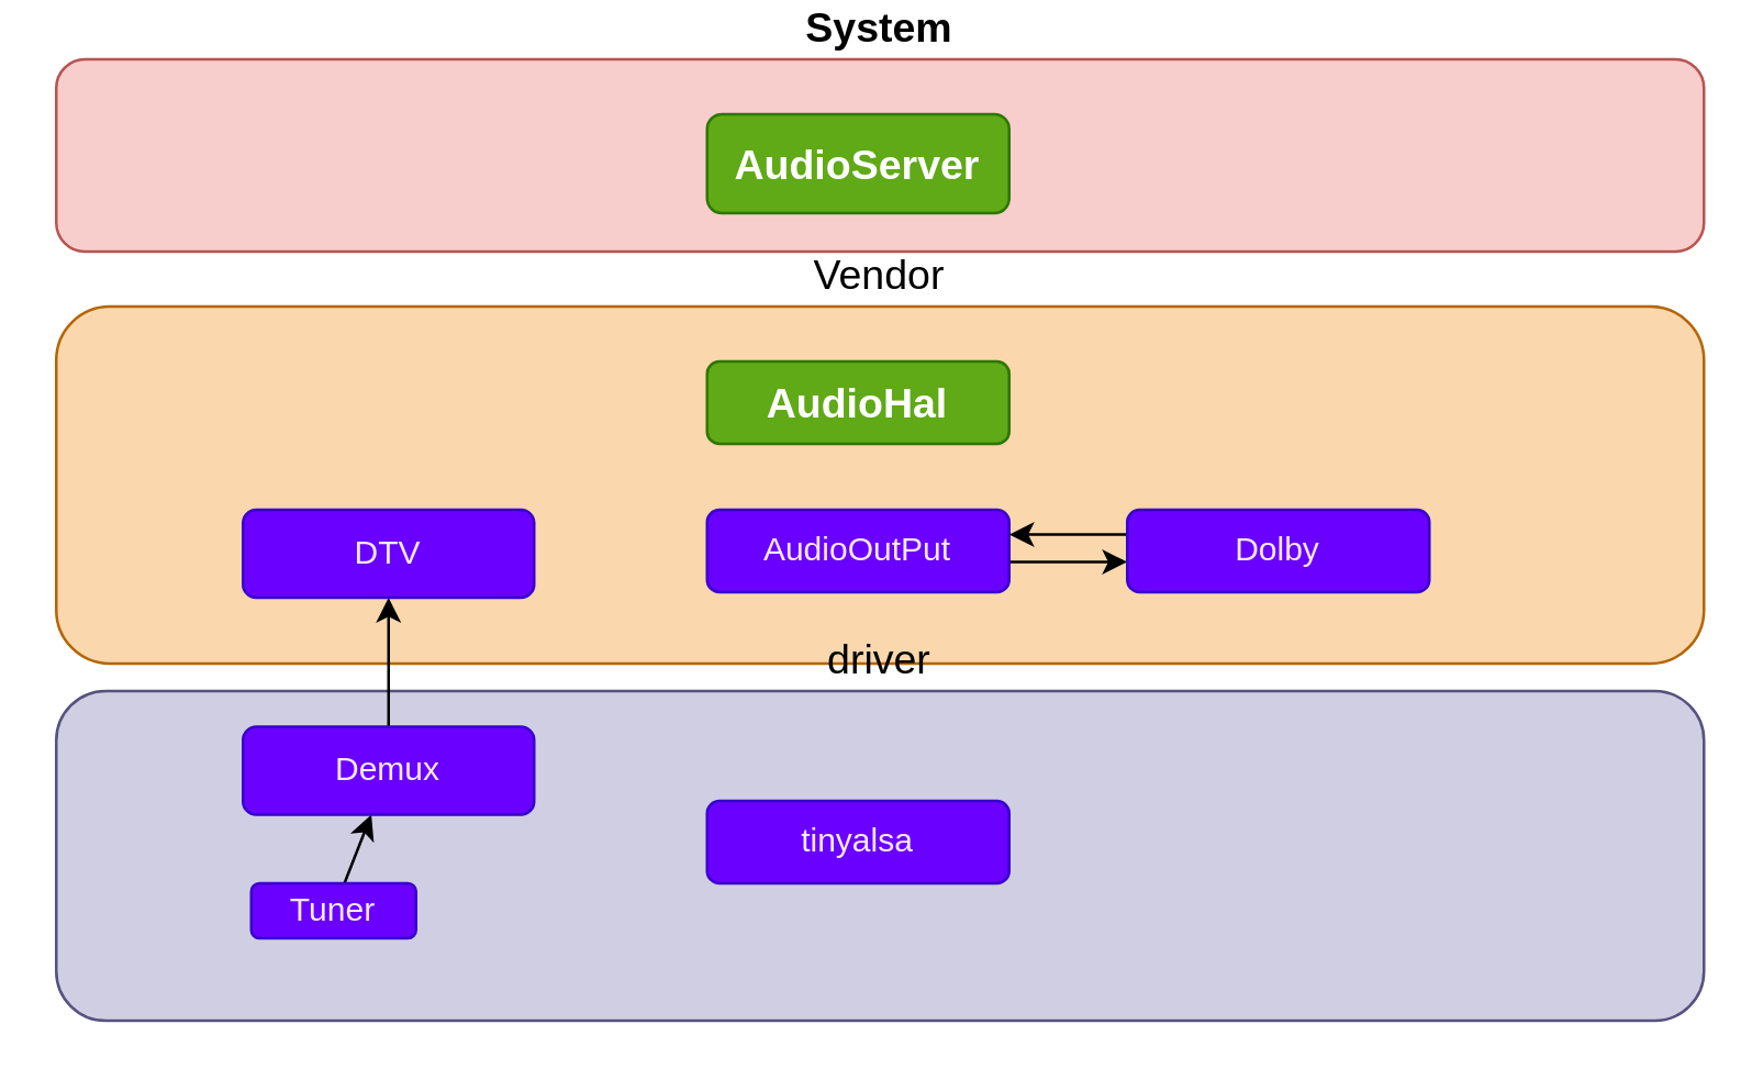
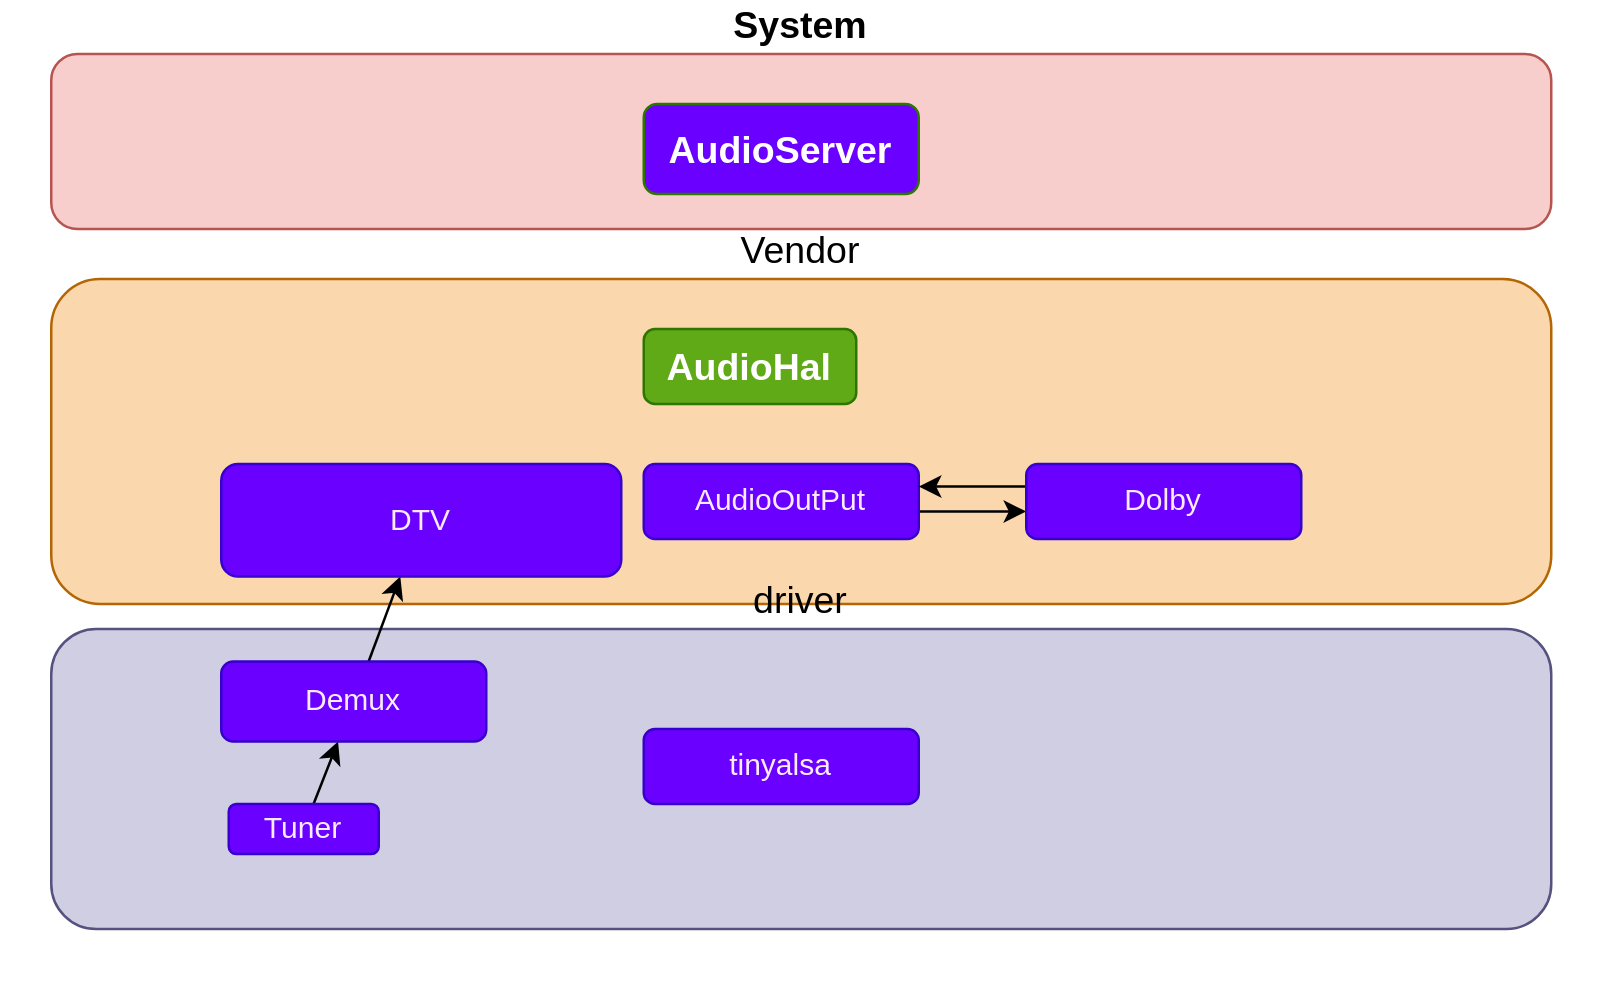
- <mxCell id="4" value="&lt;b&gt;&lt;font style=&quot;font-size: 15px;&quot;&gt;AudioServer&lt;/font&gt;&lt;/b&gt;" style="rounded=1;whiteSpace=wrap;html=1;strokeWidth=1;fillColor=#60A917;strokeColor=#2D7600;labelPosition=center;verticalLabelPosition=middle;align=center;verticalAlign=middle;movable=1;resizable=1;rotatable=1;deletable=1;editable=1;locked=0;connectable=1;fontColor=#ffffff;" parent="1" vertex="1"><mxGeometry x="257" y="40" width="110" height="36" as="geometry" /></mxCell>
+ <mxCell id="4" value="&lt;b&gt;&lt;font style=&quot;font-size: 15px;&quot;&gt;AudioServer&lt;/font&gt;&lt;/b&gt;" style="rounded=1;whiteSpace=wrap;html=1;strokeWidth=1;fillColor=#6a00ff;strokeColor=#2D7600;labelPosition=center;verticalLabelPosition=middle;align=center;verticalAlign=middle;movable=1;resizable=1;rotatable=1;deletable=1;editable=1;locked=0;connectable=1;fontColor=#ffffff;" parent="1" vertex="1"><mxGeometry x="257" y="40" width="110" height="36" as="geometry" /></mxCell>
- <mxCell id="6" value="&lt;span style=&quot;font-size: 15px;&quot;&gt;&lt;b&gt;AudioHal&lt;/b&gt;&lt;/span&gt;" style="rounded=1;whiteSpace=wrap;html=1;strokeWidth=1;fillColor=#60A917;strokeColor=#2D7600;labelPosition=center;verticalLabelPosition=middle;align=center;verticalAlign=middle;movable=1;resizable=1;rotatable=1;deletable=1;editable=1;locked=0;connectable=1;fontColor=#ffffff;" parent="1" vertex="1"><mxGeometry x="257" y="130" width="110" height="30" as="geometry" /></mxCell>
+ <mxCell id="6" value="&lt;span style=&quot;font-size: 15px;&quot;&gt;&lt;b&gt;AudioHal&lt;/b&gt;&lt;/span&gt;" style="rounded=1;whiteSpace=wrap;html=1;strokeWidth=1;fillColor=#60A917;strokeColor=#2D7600;labelPosition=center;verticalLabelPosition=middle;align=center;verticalAlign=middle;movable=1;resizable=1;rotatable=1;deletable=1;editable=1;locked=0;connectable=1;fontColor=#ffffff;" parent="1" vertex="1"><mxGeometry x="257" y="130" width="85" height="30" as="geometry" /></mxCell>
- <mxCell id="15" value="&lt;font color=&quot;#fceaff&quot;&gt;DTV&lt;/font&gt;" style="rounded=1;whiteSpace=wrap;html=1;fillColor=#6a00ff;fontColor=#ffffff;strokeColor=#3700CC;movable=1;resizable=1;rotatable=1;deletable=1;editable=1;locked=0;connectable=1;" parent="1" vertex="1"><mxGeometry x="88" y="184" width="106" height="32" as="geometry" /></mxCell>
+ <mxCell id="15" value="&lt;font color=&quot;#fceaff&quot;&gt;DTV&lt;/font&gt;" style="rounded=1;whiteSpace=wrap;html=1;fillColor=#6a00ff;fontColor=#ffffff;strokeColor=#3700CC;movable=1;resizable=1;rotatable=1;deletable=1;editable=1;locked=0;connectable=1;" parent="1" vertex="1"><mxGeometry x="88" y="184" width="160" height="45" as="geometry" /></mxCell>
